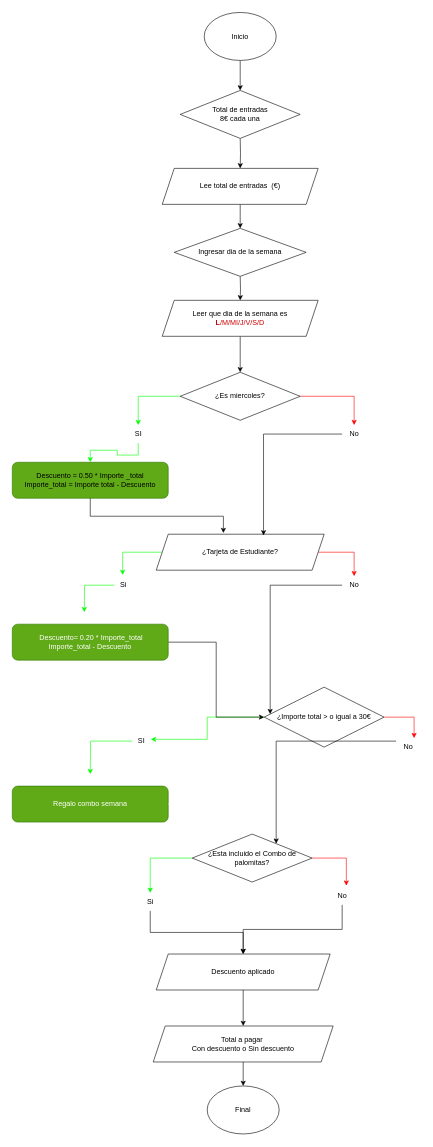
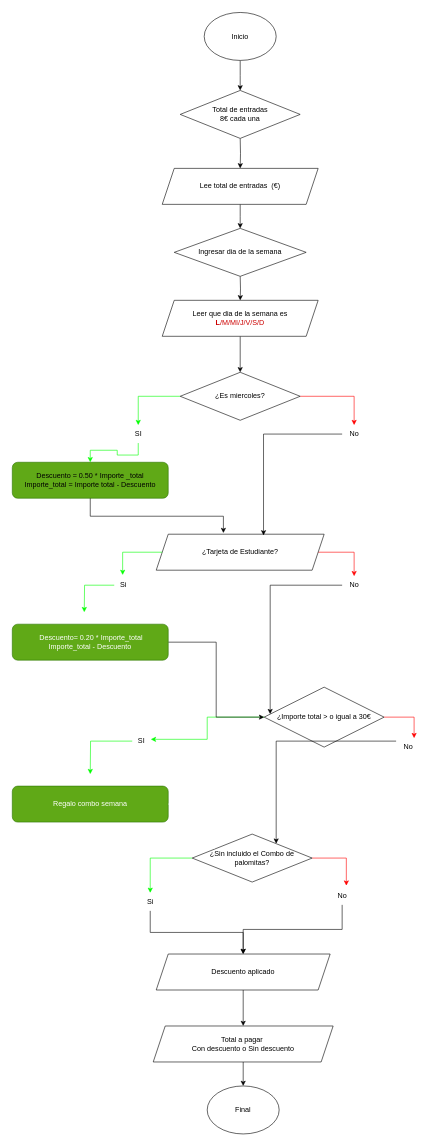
- <mxCell id="34" value="¿Esta incluido el Combo de palomitas?" style="rhombus;whiteSpace=wrap;html=1;" parent="1" vertex="1"><mxGeometry x="320" y="1390" width="200" height="80" as="geometry" /></mxCell>
+ <mxCell id="34" value="¿Sin incluido el Combo de palomitas?" style="rhombus;whiteSpace=wrap;html=1;" parent="1" vertex="1"><mxGeometry x="320" y="1390" width="200" height="80" as="geometry" /></mxCell>
